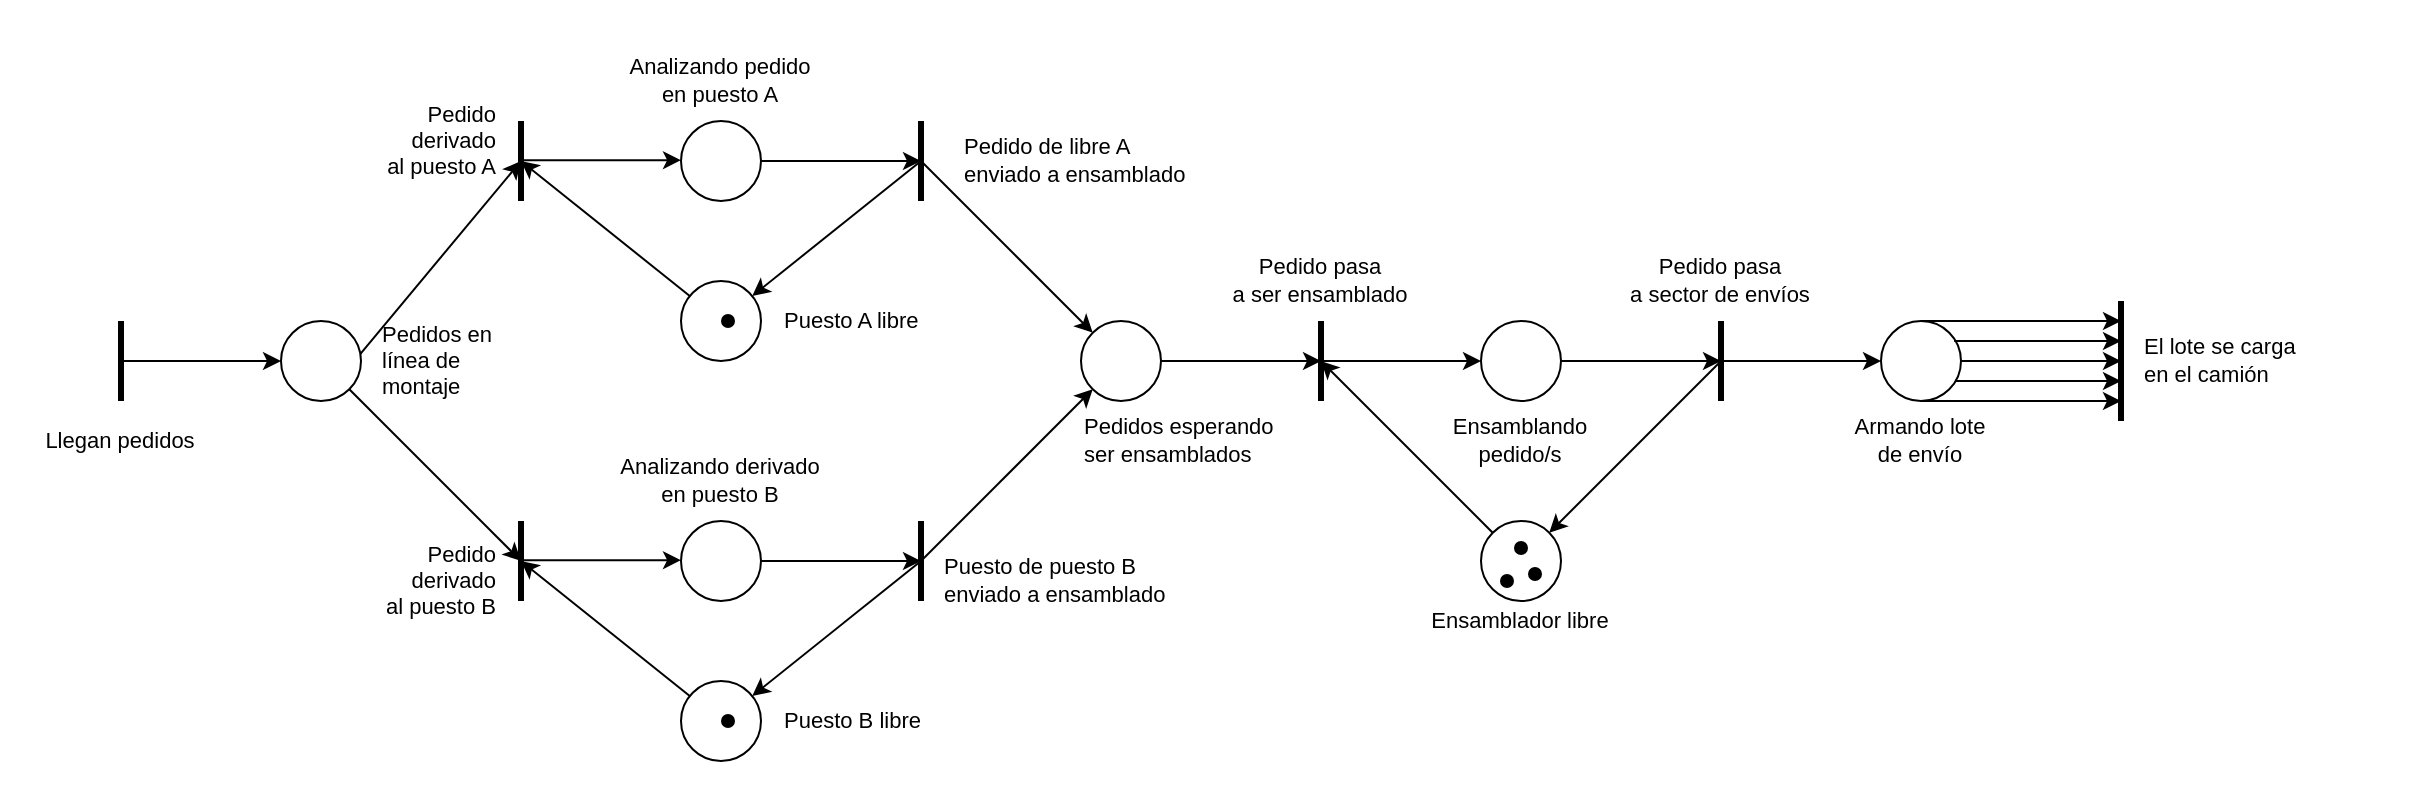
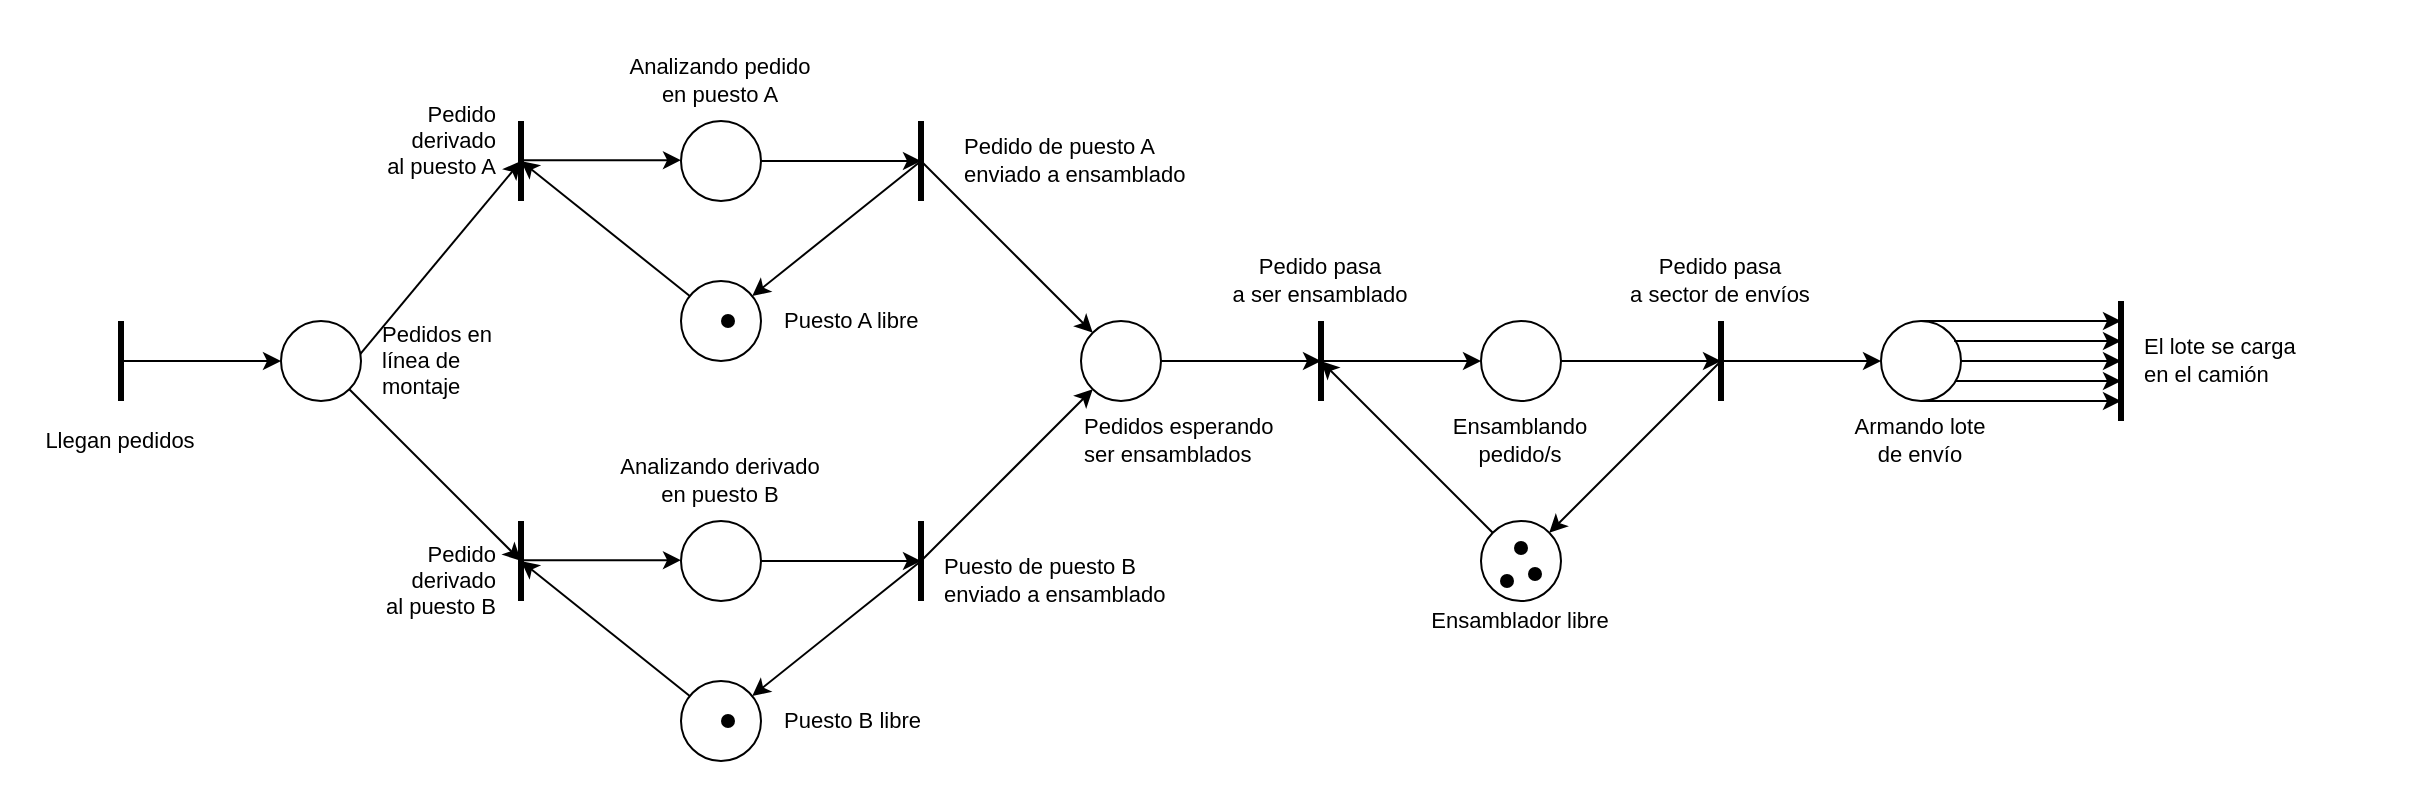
- <mxCell id="59" value="&lt;div&gt;Pedido de libre A&lt;br&gt;&lt;/div&gt;enviado a ensamblado" style="text;html=1;strokeColor=none;fillColor=none;align=left;verticalAlign=middle;whiteSpace=wrap;rounded=0;fontSize=11;" parent="1" vertex="1"><mxGeometry x="480" y="60" width="120" height="40" as="geometry" /></mxCell>
+ <mxCell id="59" value="&lt;div&gt;Pedido de puesto A&lt;br&gt;&lt;/div&gt;enviado a ensamblado" style="text;html=1;strokeColor=none;fillColor=none;align=left;verticalAlign=middle;whiteSpace=wrap;rounded=0;fontSize=11;" parent="1" vertex="1"><mxGeometry x="480" y="60" width="120" height="40" as="geometry" /></mxCell>
